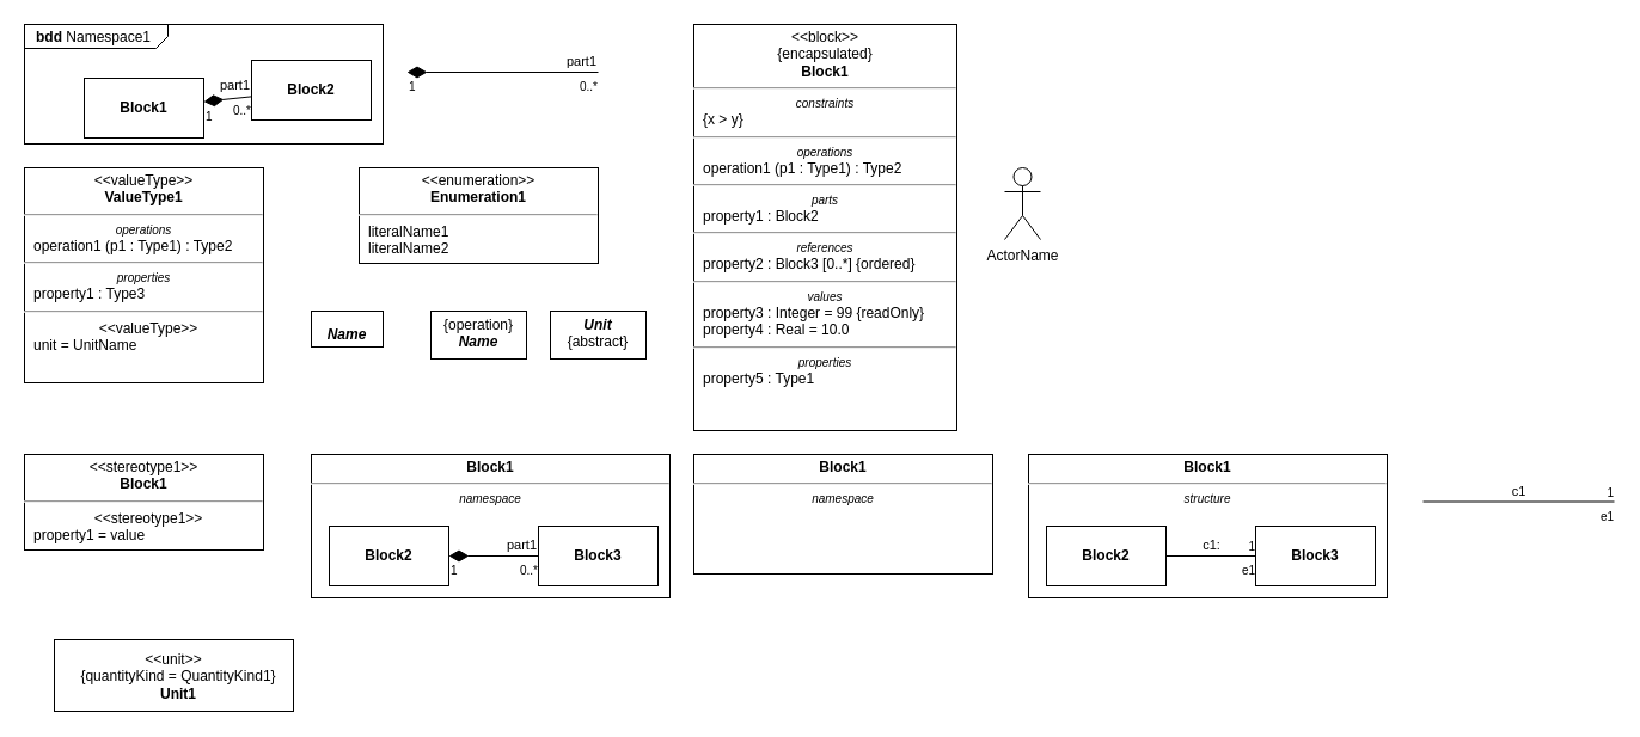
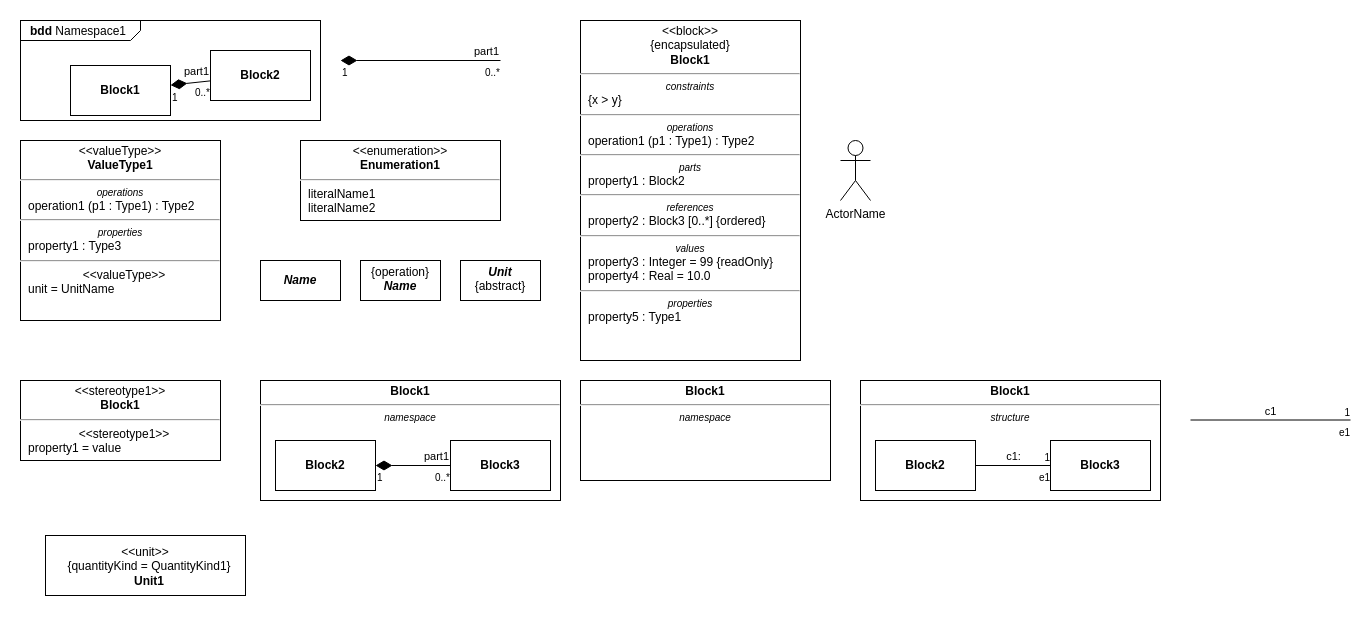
- <mxCell id="15" value="&lt;p style=&quot;margin:13px;&quot;&gt;&lt;b&gt;&lt;i&gt;Name&lt;/i&gt;&lt;/b&gt;&lt;/p&gt;" style="shape=rect;html=1;overflow=fill;whiteSpace=wrap;align=center;" vertex="1" parent="1"><mxGeometry x="260" y="260" width="60" height="30" as="geometry" /></mxCell>
+ <mxCell id="15" value="&lt;p style=&quot;margin:13px;&quot;&gt;&lt;b&gt;&lt;i&gt;Name&lt;/i&gt;&lt;/b&gt;&lt;/p&gt;" style="shape=rect;html=1;overflow=fill;whiteSpace=wrap;align=center;" vertex="1" parent="1"><mxGeometry x="260" y="260" width="80" height="40" as="geometry" /></mxCell>
